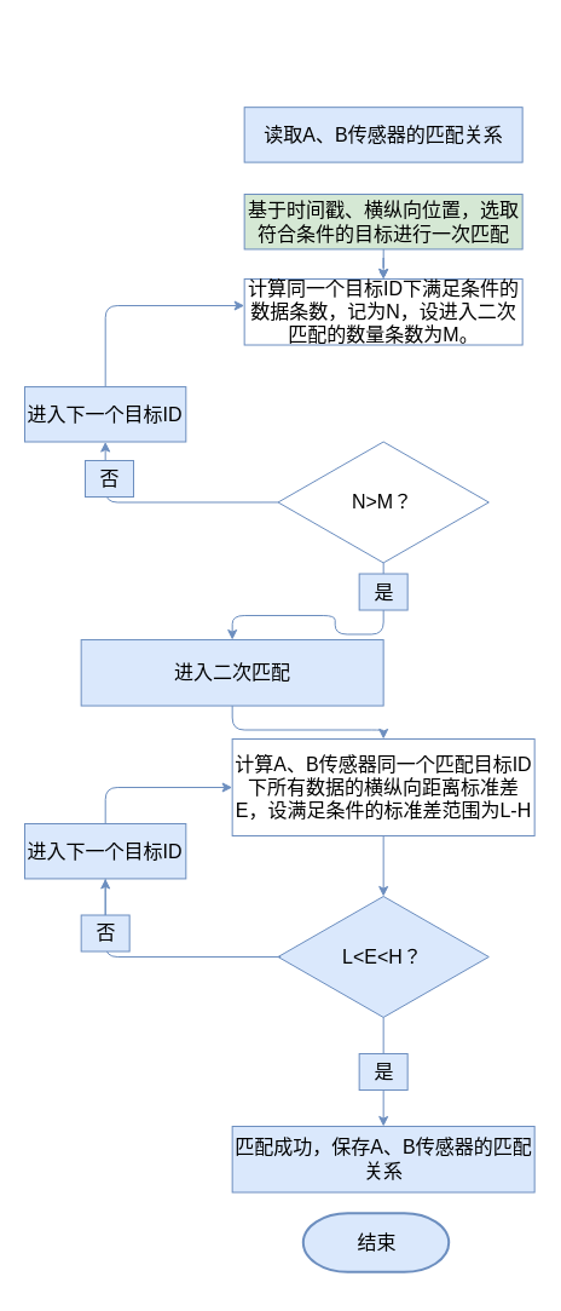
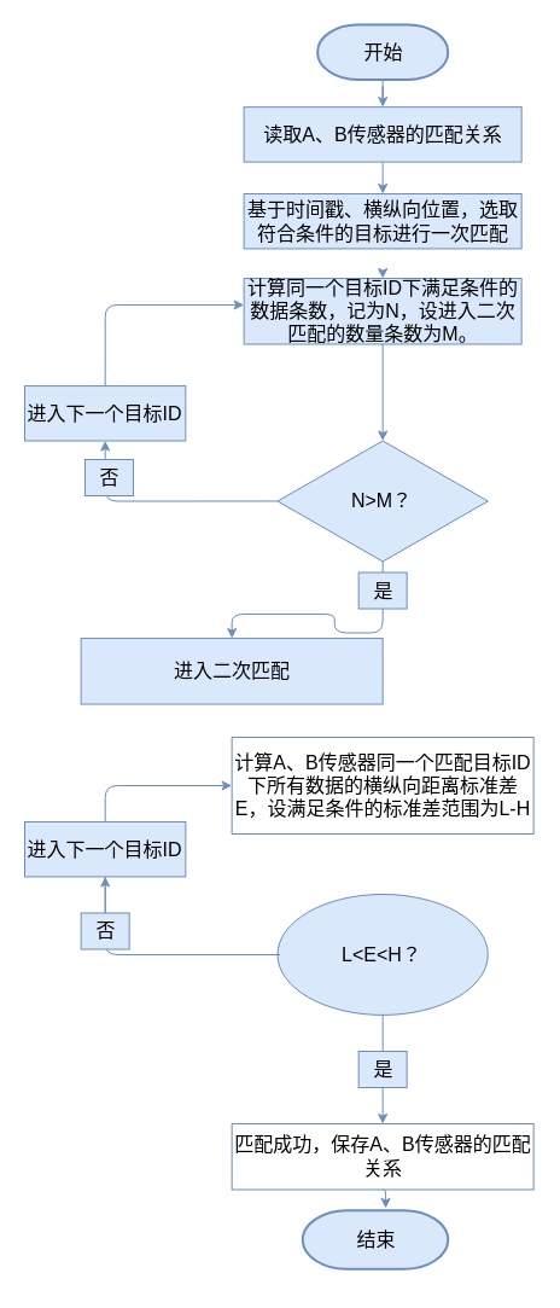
+ <mxCell id="3" value="&lt;font style=&quot;font-size: 16px;&quot;&gt;开始&lt;/font&gt;" style="shape=mxgraph.flowchart.terminator;strokeWidth=2;gradientDirection=north;fontStyle=0;html=1;fillColor=#dae8fc;strokeColor=#6c8ebf;" parent="2" vertex="1"><mxGeometry x="242.597" width="108.136" height="45.426" as="geometry" /></mxCell>
+ <mxCell id="5" style="edgeStyle=orthogonalEdgeStyle;orthogonalLoop=1;jettySize=auto;html=1;exitX=0.5;exitY=1;exitDx=0;exitDy=0;exitPerimeter=0;strokeWidth=1;fontSize=16;fillColor=#dae8fc;strokeColor=#6C8EBF;" parent="2" source="3" target="4" edge="1"><mxGeometry relative="1" as="geometry" /></mxCell>
+ <mxCell id="22" value="" style="endArrow=classic;html=1;fontSize=16;curved=1;exitX=0.5;exitY=1;exitDx=0;exitDy=0;fillColor=#dae8fc;strokeColor=#6C8EBF;" parent="2" source="4" target="6" edge="1"><mxGeometry width="50" height="50" relative="1" as="geometry"><mxPoint x="13.185" y="122.678" as="sourcePoint" /><mxPoint x="3.355" y="204.446" as="targetPoint" /></mxGeometry></mxCell>
- <mxCell id="6" value="基于时间戳、横纵向位置，选取符合条件的目标进行一次匹配" style="rounded=0;whiteSpace=wrap;html=1;fontSize=16;fillColor=#d5e8d4;strokeColor=#6c8ebf;" parent="2" vertex="1"><mxGeometry x="181.66" y="140" width="230" height="45.43" as="geometry" /></mxCell>
+ <mxCell id="6" value="基于时间戳、横纵向位置，选取符合条件的目标进行一次匹配" style="rounded=0;whiteSpace=wrap;html=1;fontSize=16;fillColor=#dae8fc;strokeColor=#6c8ebf;" parent="2" vertex="1"><mxGeometry x="181.66" y="140" width="230" height="45.43" as="geometry" /></mxCell>
- <mxCell id="11" style="edgeStyle=orthogonalEdgeStyle;orthogonalLoop=1;jettySize=auto;html=1;entryX=0.5;entryY=0;entryDx=0;entryDy=0;strokeWidth=1;fontSize=16;fillColor=#dae8fc;strokeColor=#6C8EBF;" parent="2" source="6" target="7" edge="1"><mxGeometry relative="1" as="geometry" /></mxCell>
- <mxCell id="7" value="计算同一个目标ID下满足条件的数据条数，记为N，设进入二次匹配的数量条数为M。" style="rounded=0;whiteSpace=wrap;html=1;fontSize=16;fillColor=#ffffff;strokeColor=#6c8ebf;" parent="2" vertex="1"><mxGeometry x="181.66" y="210" width="230" height="54.51" as="geometry" /></mxCell>
+ <mxCell id="7" value="计算同一个目标ID下满足条件的数据条数，记为N，设进入二次匹配的数量条数为M。" style="rounded=0;whiteSpace=wrap;html=1;fontSize=16;fillColor=#dae8fc;strokeColor=#6c8ebf;" parent="2" vertex="1"><mxGeometry x="181.66" y="210" width="230" height="54.51" as="geometry" /></mxCell>
+ <mxCell id="21" style="edgeStyle=orthogonalEdgeStyle;orthogonalLoop=1;jettySize=auto;html=1;exitX=0.5;exitY=1;exitDx=0;exitDy=0;entryX=0.5;entryY=0;entryDx=0;entryDy=0;strokeWidth=1;fontSize=16;fillColor=#dae8fc;strokeColor=#6C8EBF;" parent="2" source="7" target="20" edge="1"><mxGeometry relative="1" as="geometry" /></mxCell>
- <mxCell id="20" value="N&amp;gt;M？" style="rhombus;whiteSpace=wrap;html=1;fontSize=16;fillColor=#ffffff;strokeColor=#6c8ebf;" parent="2" vertex="1"><mxGeometry x="209.5" y="344.51" width="174.32" height="99.94" as="geometry" /></mxCell>
+ <mxCell id="20" value="N&amp;gt;M？" style="rhombus;whiteSpace=wrap;html=1;fontSize=16;fillColor=#dae8fc;strokeColor=#6c8ebf;" parent="2" vertex="1"><mxGeometry x="209.5" y="344.51" width="174.32" height="99.94" as="geometry" /></mxCell>
- <mxCell id="12" style="edgeStyle=orthogonalEdgeStyle;orthogonalLoop=1;jettySize=auto;html=1;exitX=0.5;exitY=1;exitDx=0;exitDy=0;entryX=0.5;entryY=0;entryDx=0;entryDy=0;strokeWidth=1;fontSize=16;fillColor=#dae8fc;strokeColor=#6C8EBF;" parent="2" source="9" target="10" edge="1"><mxGeometry relative="1" as="geometry" /></mxCell>
- <mxCell id="35" style="edgeStyle=orthogonalEdgeStyle;orthogonalLoop=1;jettySize=auto;html=1;exitX=0.5;exitY=1;exitDx=0;exitDy=0;entryX=0.5;entryY=0;entryDx=0;entryDy=0;strokeWidth=1;fontSize=16;fillColor=#dae8fc;strokeColor=#6C8EBF;" parent="2" source="10" target="27" edge="1"><mxGeometry relative="1" as="geometry" /></mxCell>
- <mxCell id="27" value="L&amp;lt;E&amp;lt;H？" style="rhombus;whiteSpace=wrap;html=1;fontSize=16;fillColor=#dae8fc;strokeColor=#6c8ebf;" parent="2" vertex="1"><mxGeometry x="209.5" y="720" width="174.32" height="99.94" as="geometry" /></mxCell>
+ <mxCell id="27" value="L&amp;lt;E&amp;lt;H？" style="ellipse;whiteSpace=wrap;html=1;fontSize=16;fillColor=#dae8fc;strokeColor=#6c8ebf;" parent="2" vertex="1"><mxGeometry x="209.5" y="720" width="174.32" height="99.94" as="geometry" /></mxCell>
- <mxCell id="13" value="匹配成功，保存A、B传感器的匹配关系" style="rounded=0;whiteSpace=wrap;html=1;fontSize=16;fillColor=#dae8fc;strokeColor=#6c8ebf;" parent="2" vertex="1"><mxGeometry x="171.66" y="910" width="250" height="54.51" as="geometry" /></mxCell>
+ <mxCell id="13" value="匹配成功，保存A、B传感器的匹配关系" style="rounded=0;whiteSpace=wrap;html=1;fontSize=16;fillColor=#ffffff;strokeColor=#6c8ebf;" parent="2" vertex="1"><mxGeometry x="171.66" y="910" width="250" height="54.51" as="geometry" /></mxCell>
+ <mxCell id="16" style="edgeStyle=orthogonalEdgeStyle;orthogonalLoop=1;jettySize=auto;html=1;exitX=0.5;exitY=1;exitDx=0;exitDy=0;entryX=0.571;entryY=-0.037;entryDx=0;entryDy=0;entryPerimeter=0;strokeWidth=1;fontSize=16;fillColor=#dae8fc;strokeColor=#6C8EBF;" parent="2" source="13" target="15" edge="1"><mxGeometry relative="1" as="geometry" /></mxCell>
